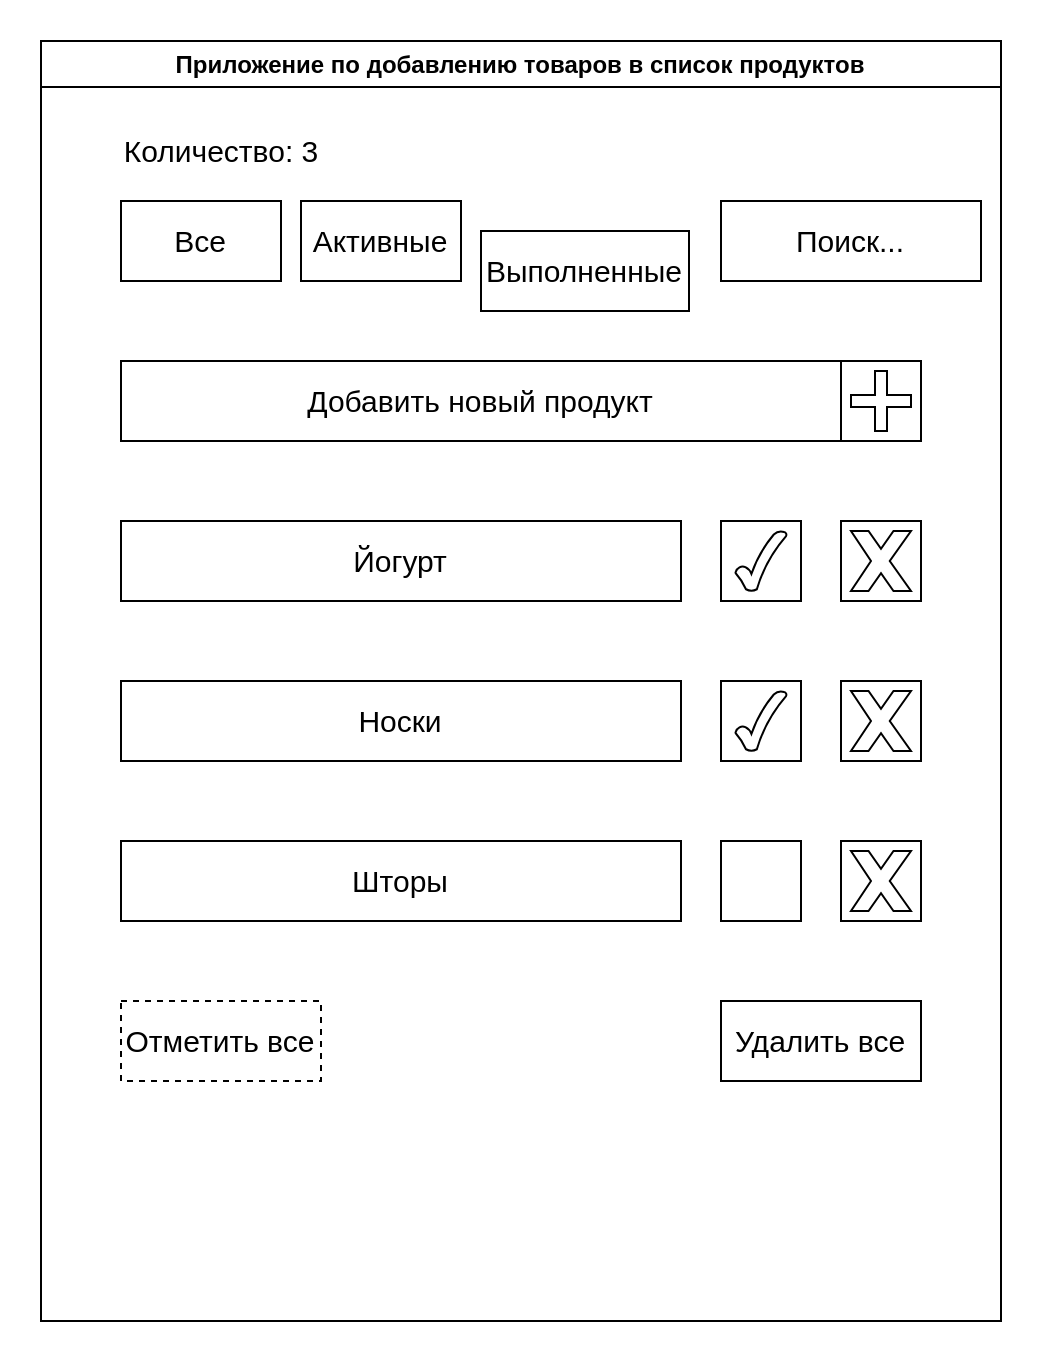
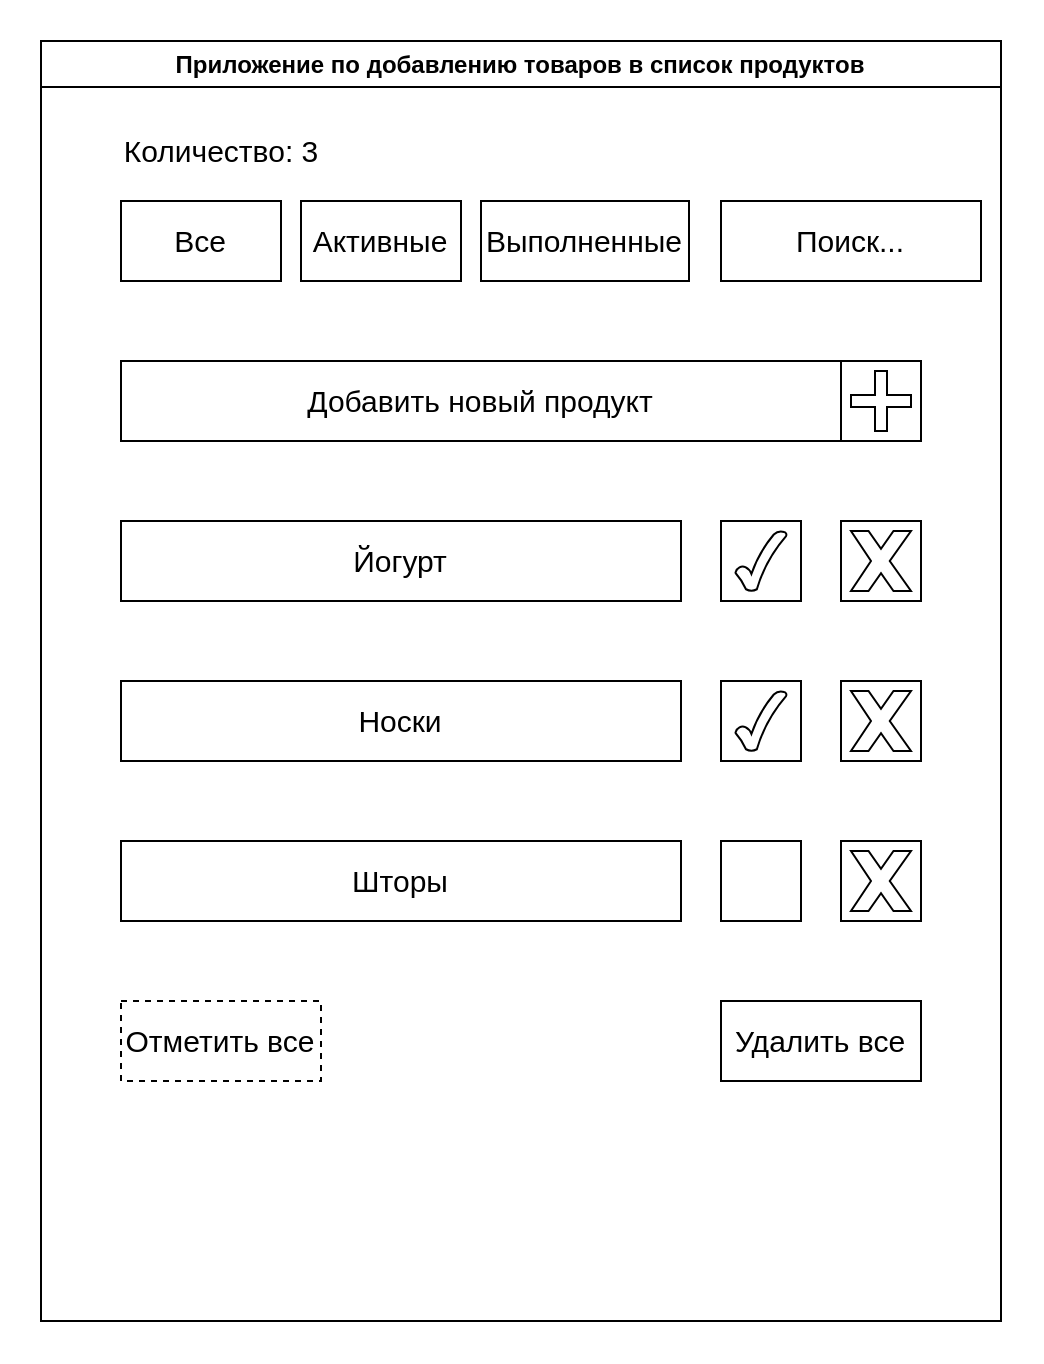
- <mxCell id="4" value="Выполненные" style="rounded=0;whiteSpace=wrap;html=1;fontSize=15;" vertex="1" parent="2"><mxGeometry x="220" y="95" width="104" height="40" as="geometry" /></mxCell>
+ <mxCell id="4" value="Выполненные" style="rounded=0;whiteSpace=wrap;html=1;fontSize=15;" vertex="1" parent="2"><mxGeometry x="220" y="80" width="104" height="40" as="geometry" /></mxCell>
